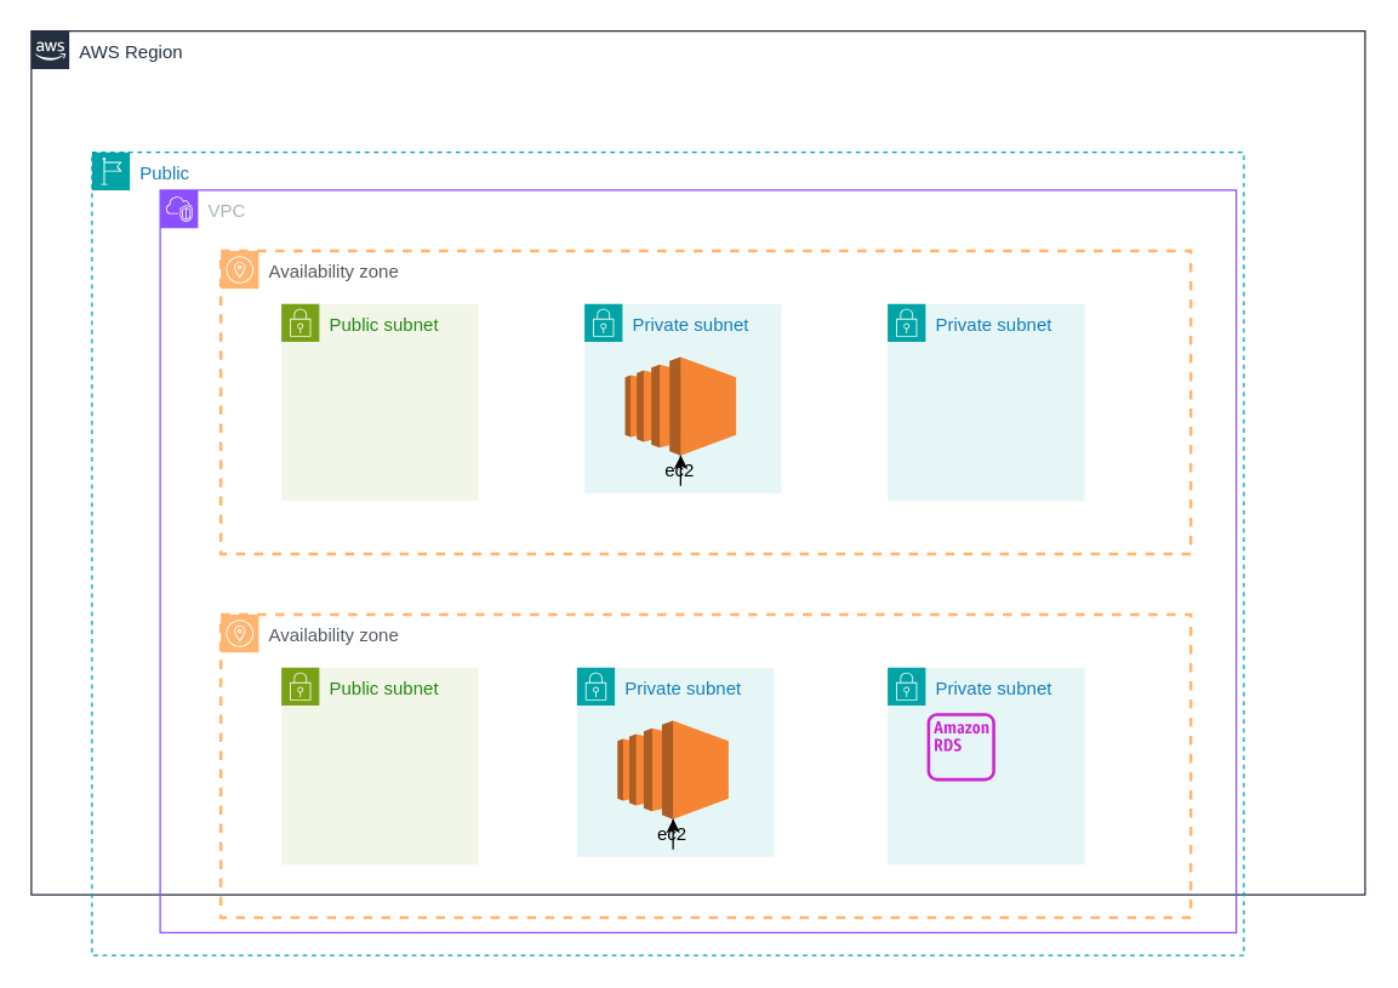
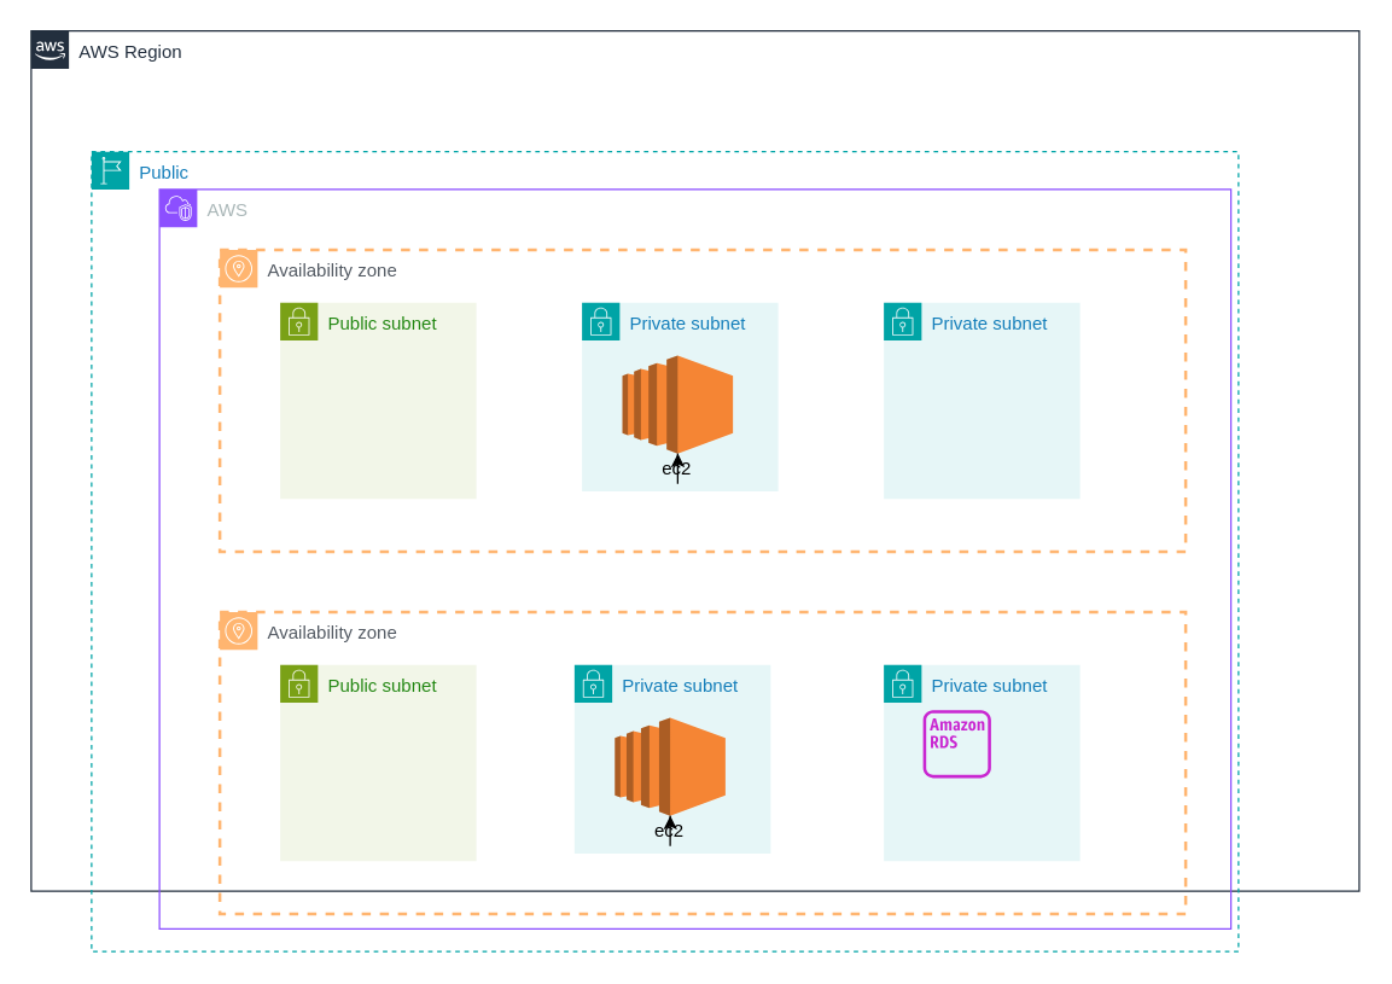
- <mxCell id="4" value="VPC" style="points=[[0,0],[0.25,0],[0.5,0],[0.75,0],[1,0],[1,0.25],[1,0.5],[1,0.75],[1,1],[0.75,1],[0.5,1],[0.25,1],[0,1],[0,0.75],[0,0.5],[0,0.25]];outlineConnect=0;gradientColor=none;html=1;whiteSpace=wrap;fontSize=12;fontStyle=0;container=1;pointerEvents=0;collapsible=0;recursiveResize=0;shape=mxgraph.aws4.group;grIcon=mxgraph.aws4.group_vpc2;strokeColor=#8C4FFF;fillColor=none;verticalAlign=top;align=left;spacingLeft=30;fontColor=#AAB7B8;dashed=0;" vertex="1" parent="1"><mxGeometry x="105" y="125" width="710" height="490" as="geometry" /></mxCell>
+ <mxCell id="4" value="AWS" style="points=[[0,0],[0.25,0],[0.5,0],[0.75,0],[1,0],[1,0.25],[1,0.5],[1,0.75],[1,1],[0.75,1],[0.5,1],[0.25,1],[0,1],[0,0.75],[0,0.5],[0,0.25]];outlineConnect=0;gradientColor=none;html=1;whiteSpace=wrap;fontSize=12;fontStyle=0;container=1;pointerEvents=0;collapsible=0;recursiveResize=0;shape=mxgraph.aws4.group;grIcon=mxgraph.aws4.group_vpc2;strokeColor=#8C4FFF;fillColor=none;verticalAlign=top;align=left;spacingLeft=30;fontColor=#AAB7B8;dashed=0;" vertex="1" parent="1"><mxGeometry x="105" y="125" width="710" height="490" as="geometry" /></mxCell>
